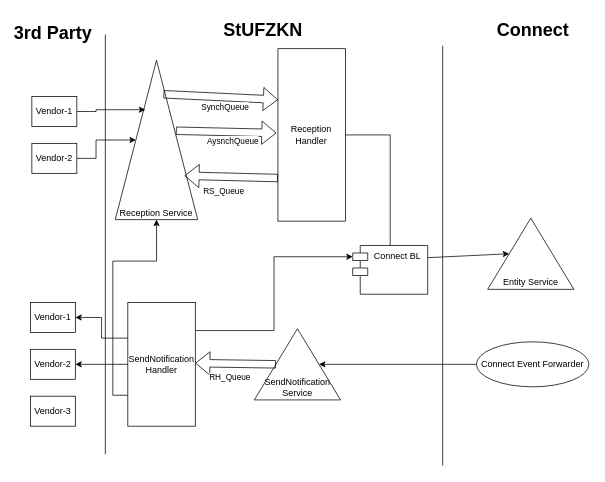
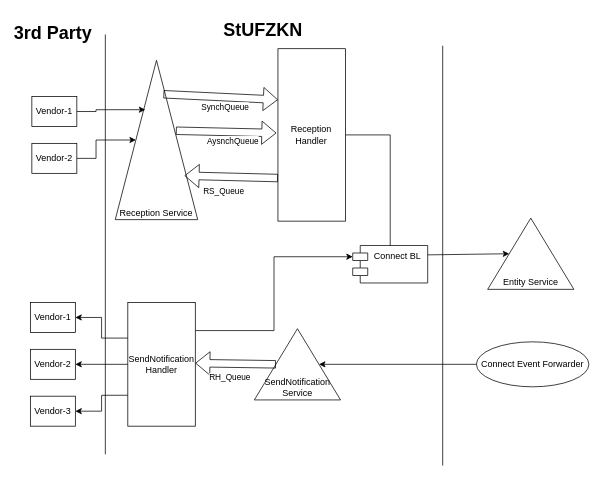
- <mxCell id="18" value="Connect" style="text;strokeColor=none;fillColor=none;html=1;fontSize=24;fontStyle=1;verticalAlign=middle;align=center;" vertex="1" parent="1"><mxGeometry x="660" width="100" height="40" as="geometry" y="20" /></mxCell>
- <mxCell id="7" style="edgeStyle=orthogonalEdgeStyle;rounded=0;orthogonalLoop=1;jettySize=auto;html=1;exitX=0;exitY=0.75;exitDx=0;exitDy=0;" edge="1" parent="1" source="9" target="2"><mxGeometry relative="1" as="geometry" /></mxCell>
+ <mxCell id="7" style="edgeStyle=orthogonalEdgeStyle;rounded=0;orthogonalLoop=1;jettySize=auto;html=1;exitX=0;exitY=0.75;exitDx=0;exitDy=0;entryX=1;entryY=0.5;entryDx=0;entryDy=0;" edge="1" parent="1" source="9" target="30"><mxGeometry relative="1" as="geometry" /></mxCell>
- <mxCell id="22" value="Connect BL" style="shape=module;align=left;spacingLeft=20;align=center;verticalAlign=top;" vertex="1" parent="1"><mxGeometry x="470" y="326.5" width="100" height="65" as="geometry" /></mxCell>
+ <mxCell id="22" value="Connect BL" style="shape=module;align=left;spacingLeft=20;align=center;verticalAlign=top;" vertex="1" parent="1"><mxGeometry x="470" y="326.5" width="100" height="50" as="geometry" /></mxCell>
